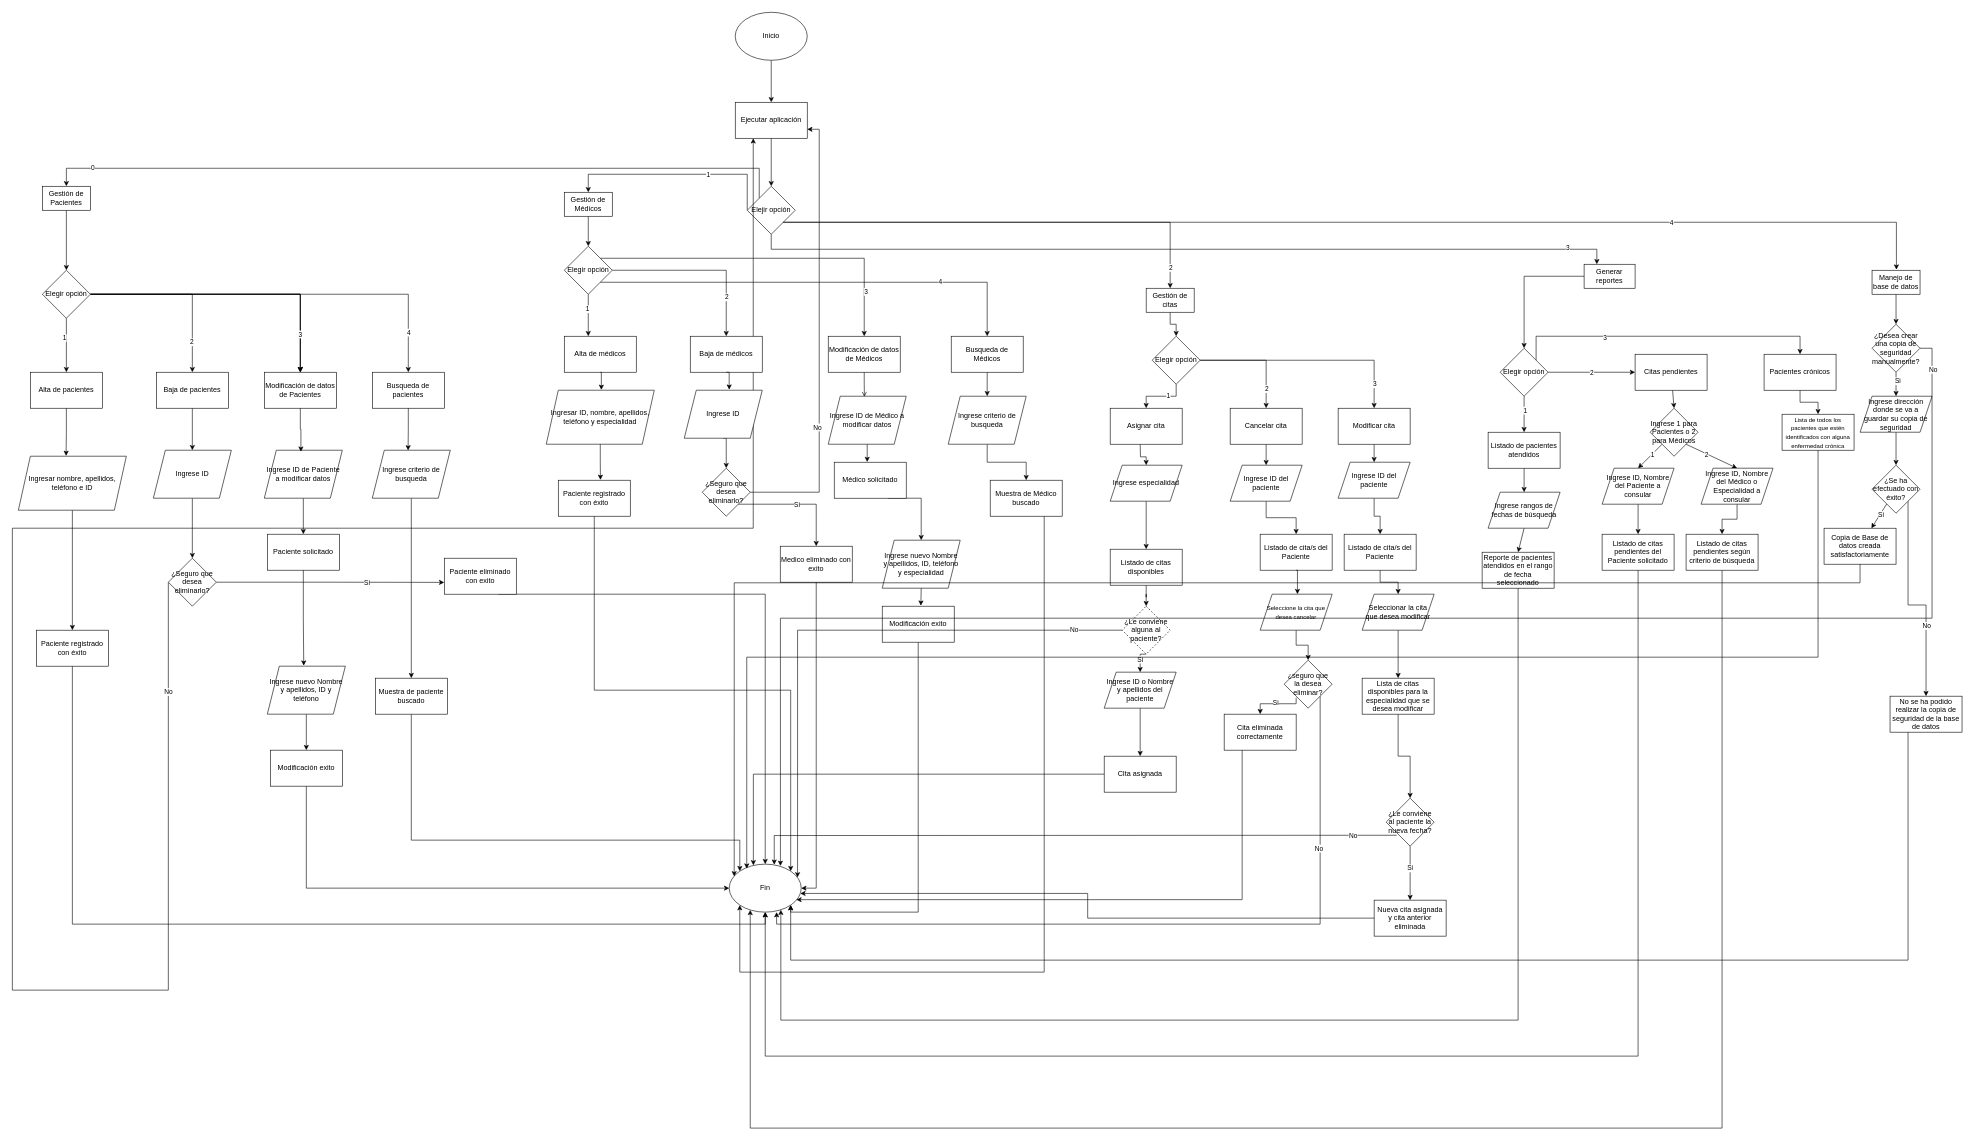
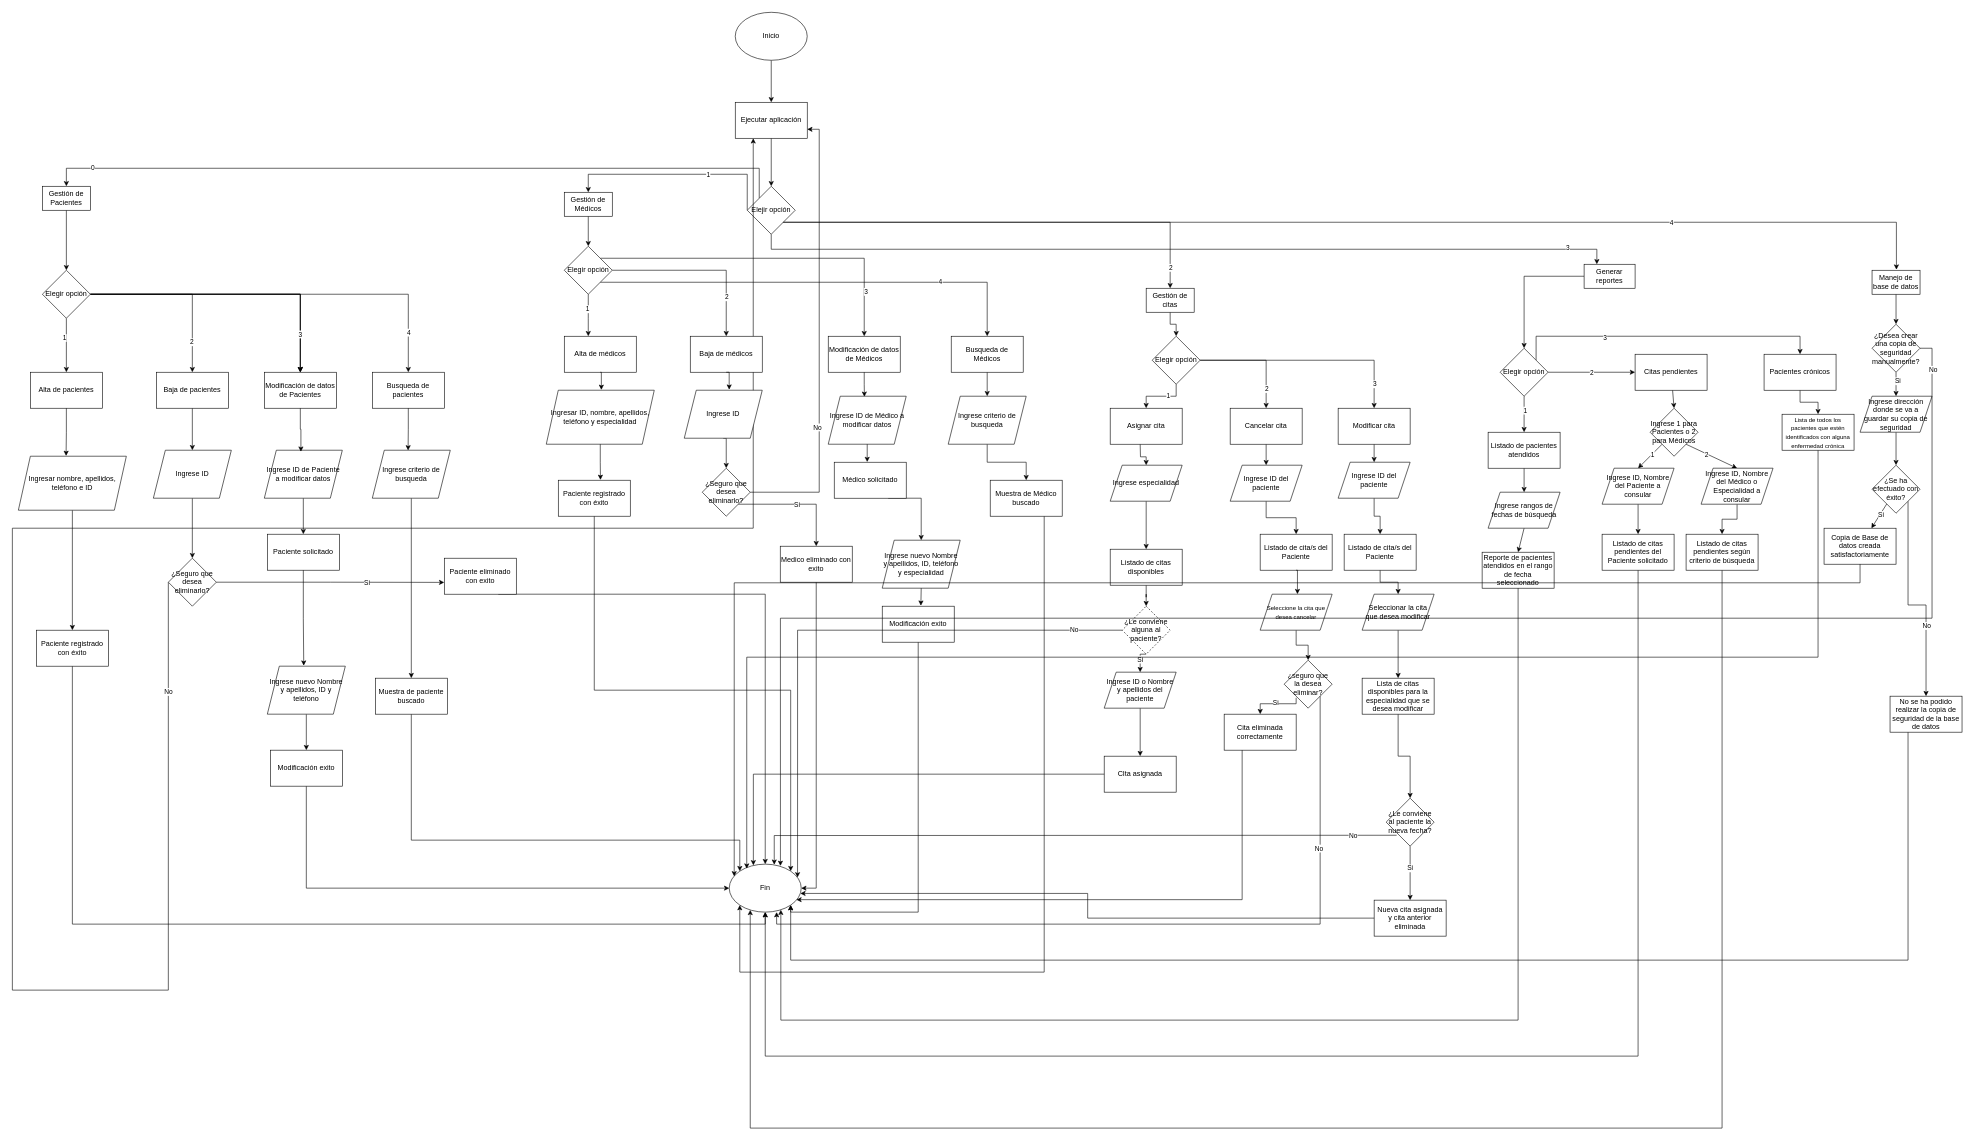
- <mxCell id="100" style="edgeStyle=orthogonalEdgeStyle;rounded=0;orthogonalLoop=1;jettySize=auto;html=1;exitX=0.5;exitY=1;exitDx=0;exitDy=0;entryX=0.464;entryY=0.011;entryDx=0;entryDy=0;entryPerimeter=0;endArrow=open;" parent="1" source="98" target="99" edge="1"><mxGeometry relative="1" as="geometry" /></mxCell>
+ <mxCell id="100" style="edgeStyle=orthogonalEdgeStyle;rounded=0;orthogonalLoop=1;jettySize=auto;html=1;exitX=0.5;exitY=1;exitDx=0;exitDy=0;entryX=0.464;entryY=0.011;entryDx=0;entryDy=0;entryPerimeter=0;" parent="1" source="98" target="99" edge="1"><mxGeometry relative="1" as="geometry" /></mxCell>
